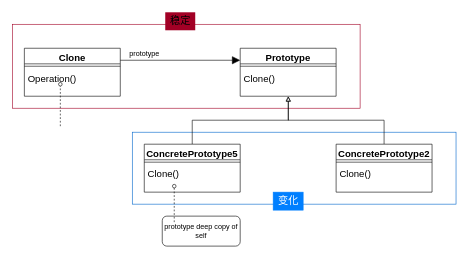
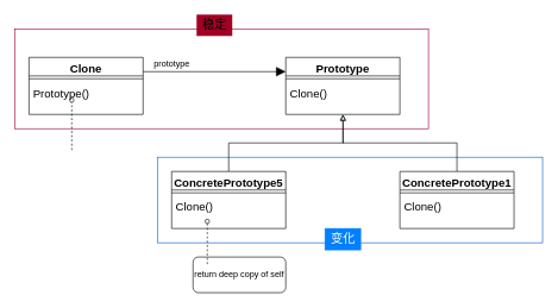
- <mxCell id="6" value="Operation()" style="text;strokeColor=none;fillColor=none;align=left;verticalAlign=top;spacingLeft=4;spacingRight=4;overflow=hidden;rotatable=0;points=[[0,0.5],[1,0.5]];portConstraint=eastwest;fontSize=16;" parent="4" vertex="1"><mxGeometry y="34" width="160" height="46" as="geometry" /></mxCell>
+ <mxCell id="6" value="Prototype()" style="text;strokeColor=none;fillColor=none;align=left;verticalAlign=top;spacingLeft=4;spacingRight=4;overflow=hidden;rotatable=0;points=[[0,0.5],[1,0.5]];portConstraint=eastwest;fontSize=16;" parent="4" vertex="1"><mxGeometry y="34" width="160" height="46" as="geometry" /></mxCell>
- <mxCell id="19" value="ConcretePrototype2" style="swimlane;fontStyle=1;align=center;verticalAlign=top;childLayout=stackLayout;horizontal=1;startSize=26;horizontalStack=0;resizeParent=1;resizeParentMax=0;resizeLast=0;collapsible=1;marginBottom=0;fontSize=16;" parent="1" vertex="1"><mxGeometry x="560" y="240" width="160" height="80" as="geometry"><mxRectangle x="80" y="120" width="140" height="26" as="alternateBounds" /></mxGeometry></mxCell>
+ <mxCell id="19" value="ConcretePrototype1" style="swimlane;fontStyle=1;align=center;verticalAlign=top;childLayout=stackLayout;horizontal=1;startSize=26;horizontalStack=0;resizeParent=1;resizeParentMax=0;resizeLast=0;collapsible=1;marginBottom=0;fontSize=16;" parent="1" vertex="1"><mxGeometry x="560" y="240" width="160" height="80" as="geometry"><mxRectangle x="80" y="120" width="140" height="26" as="alternateBounds" /></mxGeometry></mxCell>
- <mxCell id="23" value="prototype deep copy of self" style="rounded=1;whiteSpace=wrap;html=1;fillColor=none;" parent="1" vertex="1"><mxGeometry x="270" y="360" width="130" height="50" as="geometry" /></mxCell>
+ <mxCell id="23" value="return deep copy of self" style="rounded=1;whiteSpace=wrap;html=1;fillColor=none;" parent="1" vertex="1"><mxGeometry x="270" y="360" width="130" height="50" as="geometry" /></mxCell>
